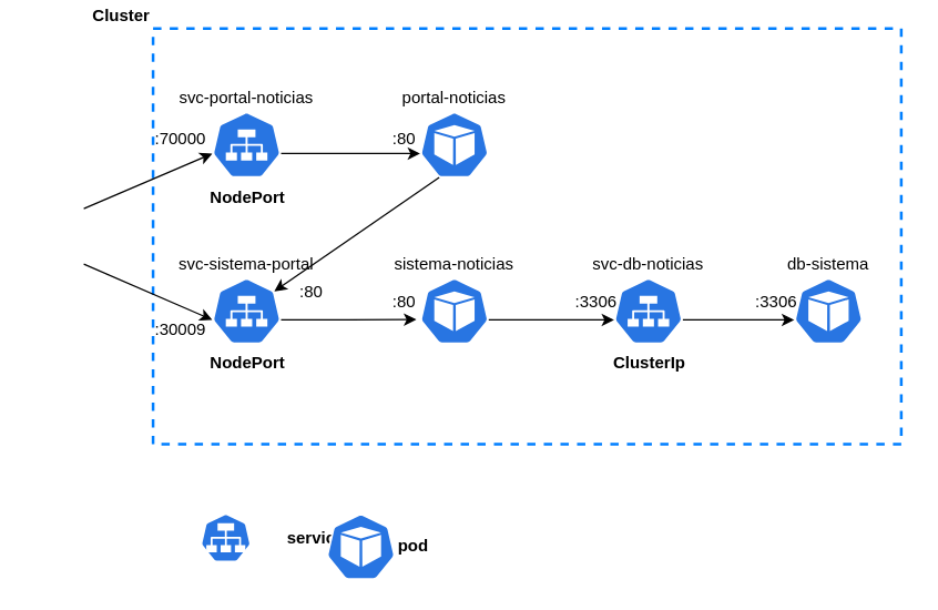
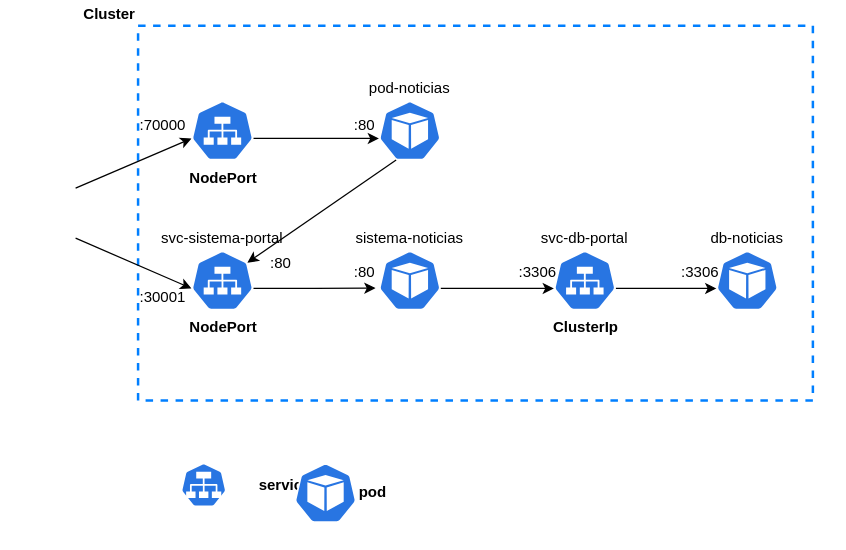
- <mxCell id="34" value="svc-portal-noticias" style="text;html=1;strokeColor=none;fillColor=none;align=center;verticalAlign=middle;whiteSpace=wrap;rounded=0;" vertex="1" parent="32"><mxGeometry width="115" height="20" as="geometry" /></mxCell>
- <mxCell id="5" value="portal-noticias" style="text;html=1;strokeColor=none;fillColor=none;align=center;verticalAlign=middle;whiteSpace=wrap;rounded=0;" vertex="1" parent="3"><mxGeometry width="115" height="20" as="geometry" /></mxCell>
+ <mxCell id="5" value="pod-noticias" style="text;html=1;strokeColor=none;fillColor=none;align=center;verticalAlign=middle;whiteSpace=wrap;rounded=0;" vertex="1" parent="3"><mxGeometry width="115" height="20" as="geometry" /></mxCell>
- <mxCell id="27" value="svc-db-noticias" style="text;html=1;strokeColor=none;fillColor=none;align=center;verticalAlign=middle;whiteSpace=wrap;rounded=0;" vertex="1" parent="25"><mxGeometry width="115" height="20" as="geometry" /></mxCell>
+ <mxCell id="27" value="svc-db-portal" style="text;html=1;strokeColor=none;fillColor=none;align=center;verticalAlign=middle;whiteSpace=wrap;rounded=0;" vertex="1" parent="25"><mxGeometry width="115" height="20" as="geometry" /></mxCell>
- <mxCell id="11" value="db-sistema" style="text;html=1;strokeColor=none;fillColor=none;align=center;verticalAlign=middle;whiteSpace=wrap;rounded=0;" vertex="1" parent="9"><mxGeometry width="115" height="20" as="geometry" /></mxCell>
+ <mxCell id="11" value="db-noticias" style="text;html=1;strokeColor=none;fillColor=none;align=center;verticalAlign=middle;whiteSpace=wrap;rounded=0;" vertex="1" parent="9"><mxGeometry width="115" height="20" as="geometry" /></mxCell>
- <mxCell id="20" value=":30009" style="text;html=1;strokeColor=none;fillColor=none;align=center;verticalAlign=middle;whiteSpace=wrap;rounded=0;dashed=1;" vertex="1" parent="1"><mxGeometry x="110" y="228" width="40" height="20" as="geometry" /></mxCell>
+ <mxCell id="20" value=":30001" style="text;html=1;strokeColor=none;fillColor=none;align=center;verticalAlign=middle;whiteSpace=wrap;rounded=0;dashed=1;" vertex="1" parent="1"><mxGeometry x="110" y="228" width="40" height="20" as="geometry" /></mxCell>
